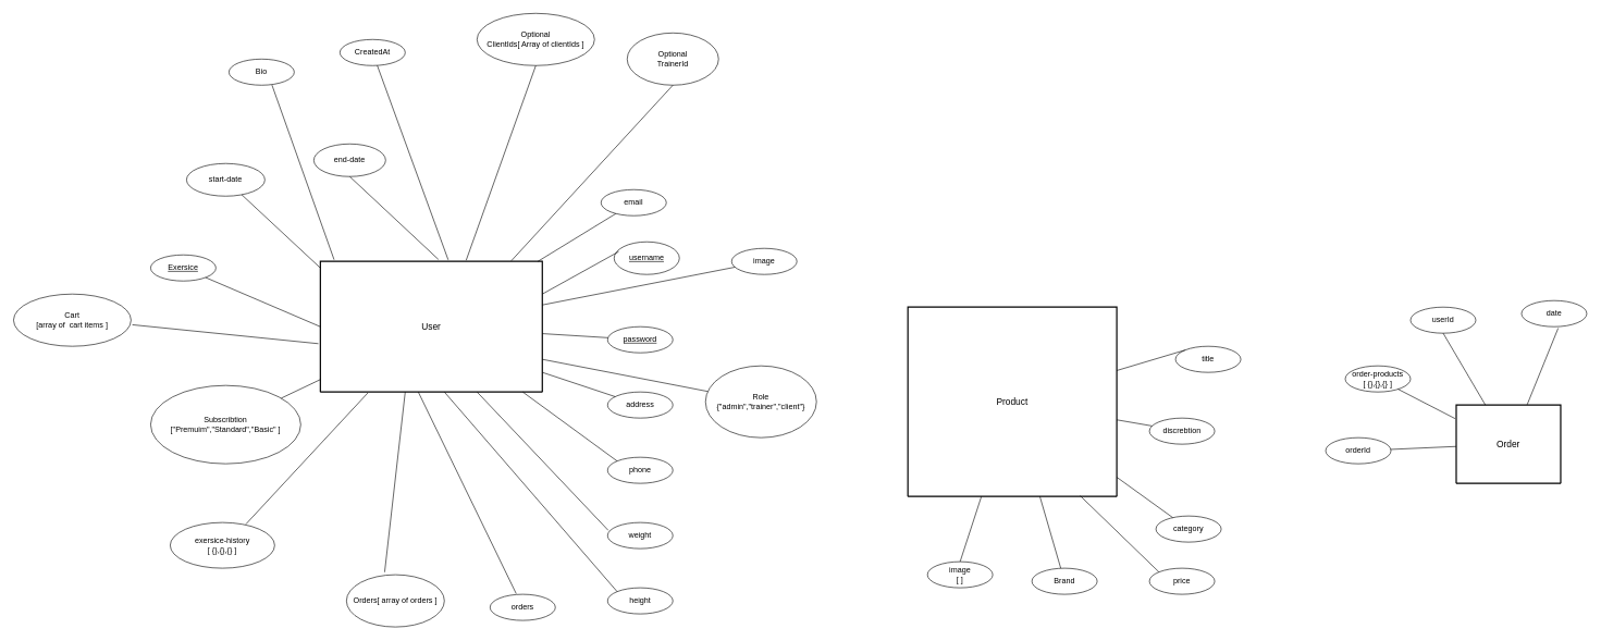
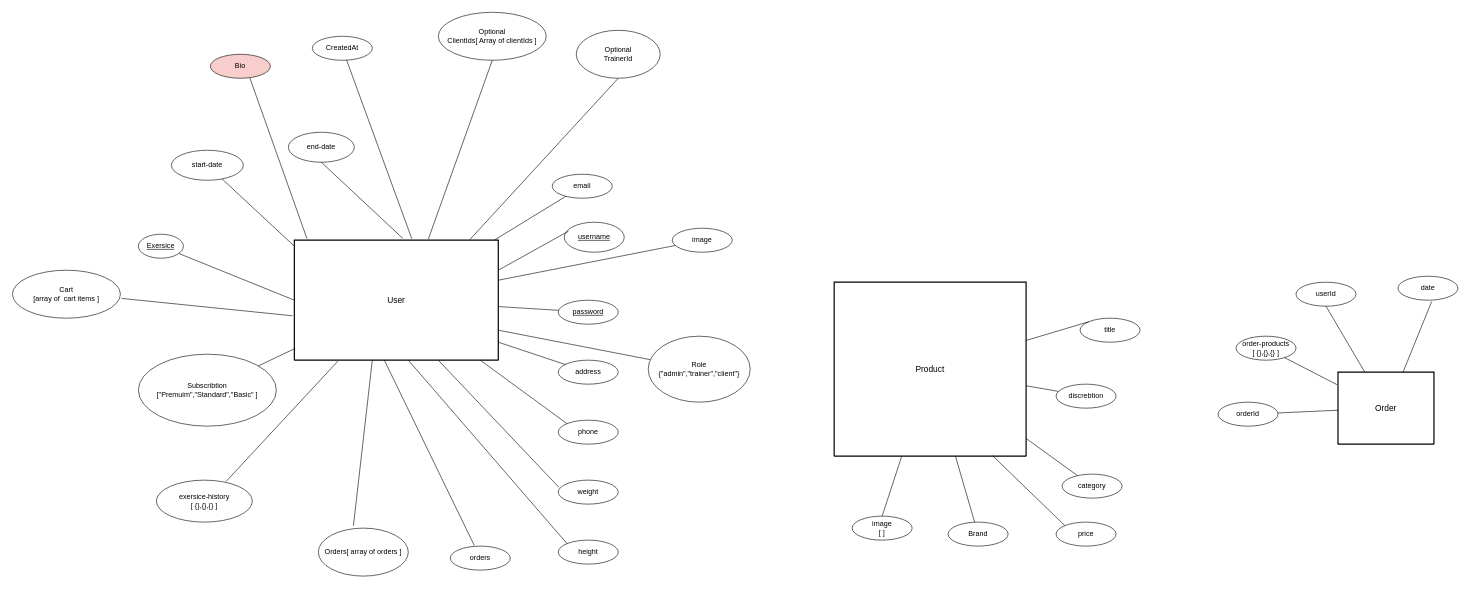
- <mxCell id="52" value="Bio" style="ellipse;whiteSpace=wrap;html=1;align=center;" parent="1" vertex="1"><mxGeometry x="350" y="90" width="100" height="40" as="geometry" /></mxCell>
+ <mxCell id="52" value="Bio" style="ellipse;whiteSpace=wrap;html=1;align=center;fillColor=#f8cecc;" parent="1" vertex="1"><mxGeometry x="350" y="90" width="100" height="40" as="geometry" /></mxCell>
- <mxCell id="24" value="Exersice" style="ellipse;whiteSpace=wrap;html=1;align=center;fontStyle=4;" parent="1" vertex="1"><mxGeometry x="230" y="390" width="100" height="40" as="geometry" /></mxCell>
+ <mxCell id="24" value="Exersice" style="ellipse;whiteSpace=wrap;html=1;align=center;fontStyle=4;" parent="1" vertex="1"><mxGeometry x="230" y="390" width="75" height="40" as="geometry" /></mxCell>
